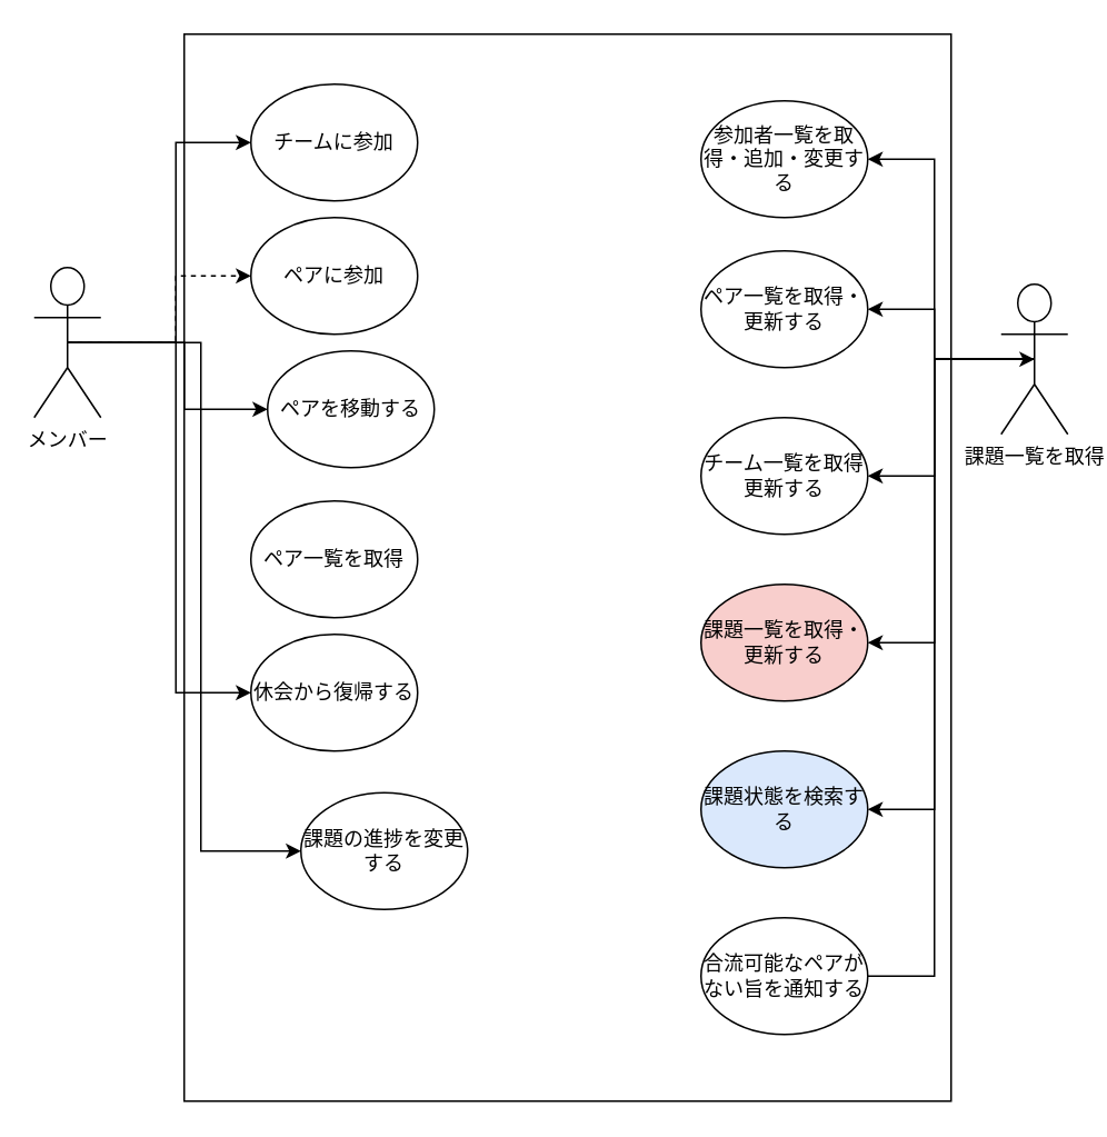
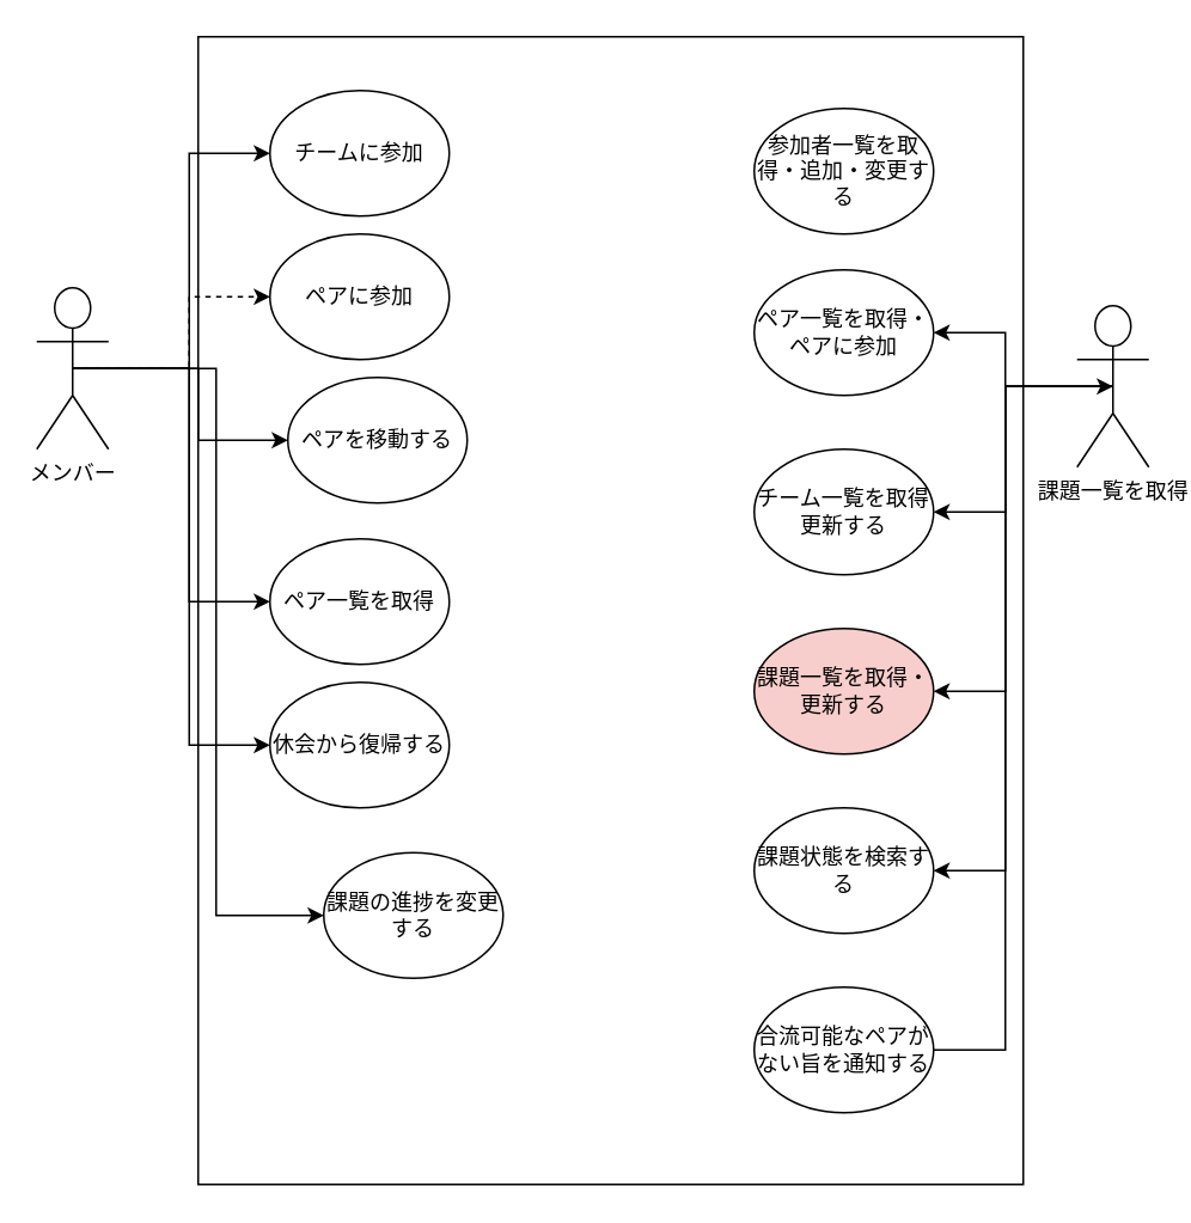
- <mxCell id="2" style="edgeStyle=orthogonalEdgeStyle;rounded=0;orthogonalLoop=1;jettySize=auto;html=1;exitX=0.5;exitY=0.5;exitDx=0;exitDy=0;exitPerimeter=0;entryX=1;entryY=0.5;entryDx=0;entryDy=0;" parent="1" source="7" target="25" edge="1"><mxGeometry relative="1" as="geometry" /></mxCell>
- <mxCell id="24" value="ペア一覧を取得・更新する" style="ellipse;whiteSpace=wrap;html=1;" parent="1" vertex="1"><mxGeometry x="420" y="150" width="100" height="70" as="geometry" /></mxCell>
+ <mxCell id="24" value="ペア一覧を取得・ペアに参加" style="ellipse;whiteSpace=wrap;html=1;" parent="1" vertex="1"><mxGeometry x="420" y="150" width="100" height="70" as="geometry" /></mxCell>
+ <mxCell id="11" style="edgeStyle=orthogonalEdgeStyle;rounded=0;orthogonalLoop=1;jettySize=auto;html=1;exitX=0.5;exitY=0.5;exitDx=0;exitDy=0;exitPerimeter=0;entryX=0;entryY=0.5;entryDx=0;entryDy=0;" parent="1" source="14" target="19" edge="1"><mxGeometry relative="1" as="geometry" /></mxCell>
- <mxCell id="26" value="課題状態を検索する" style="ellipse;whiteSpace=wrap;html=1;fillColor=#dae8fc;" parent="1" vertex="1"><mxGeometry x="420" y="450" width="100" height="70" as="geometry" /></mxCell>
+ <mxCell id="26" value="課題状態を検索する" style="ellipse;whiteSpace=wrap;html=1;" parent="1" vertex="1"><mxGeometry x="420" y="450" width="100" height="70" as="geometry" /></mxCell>
